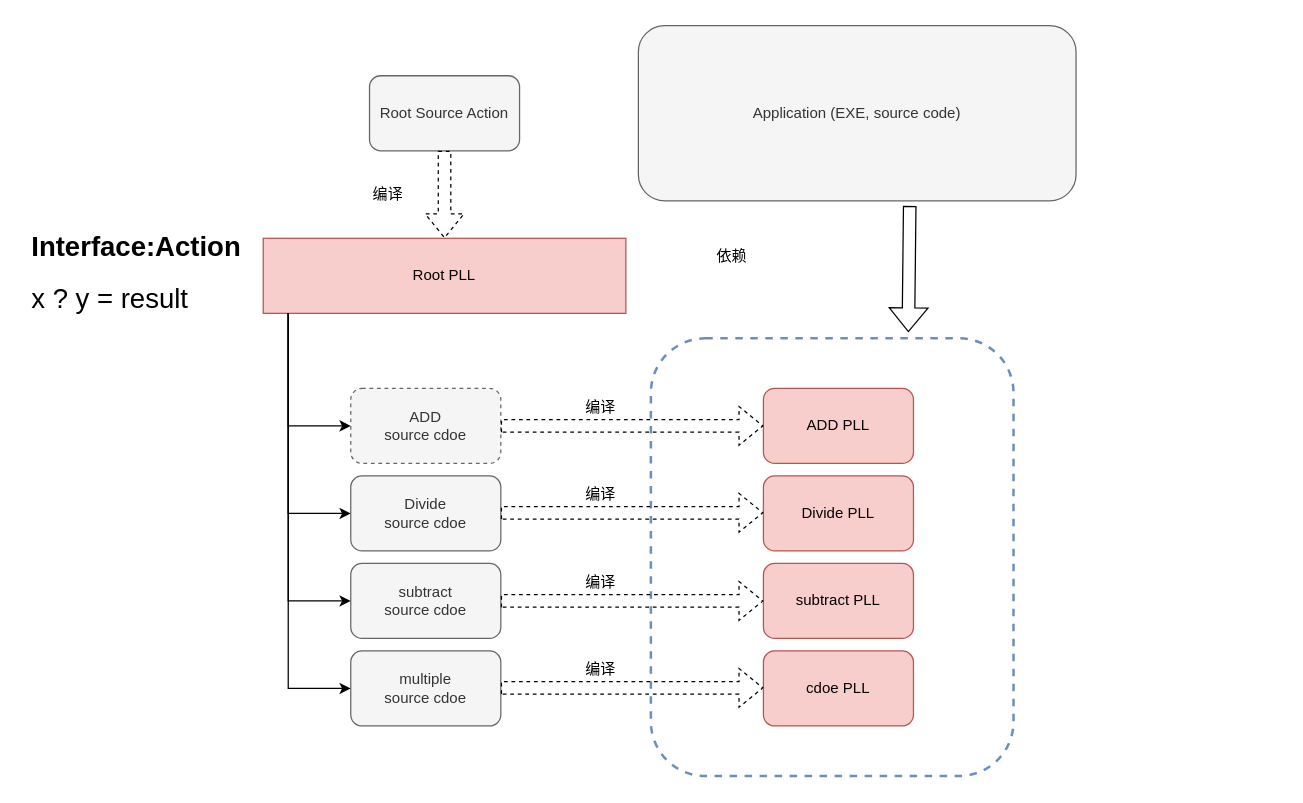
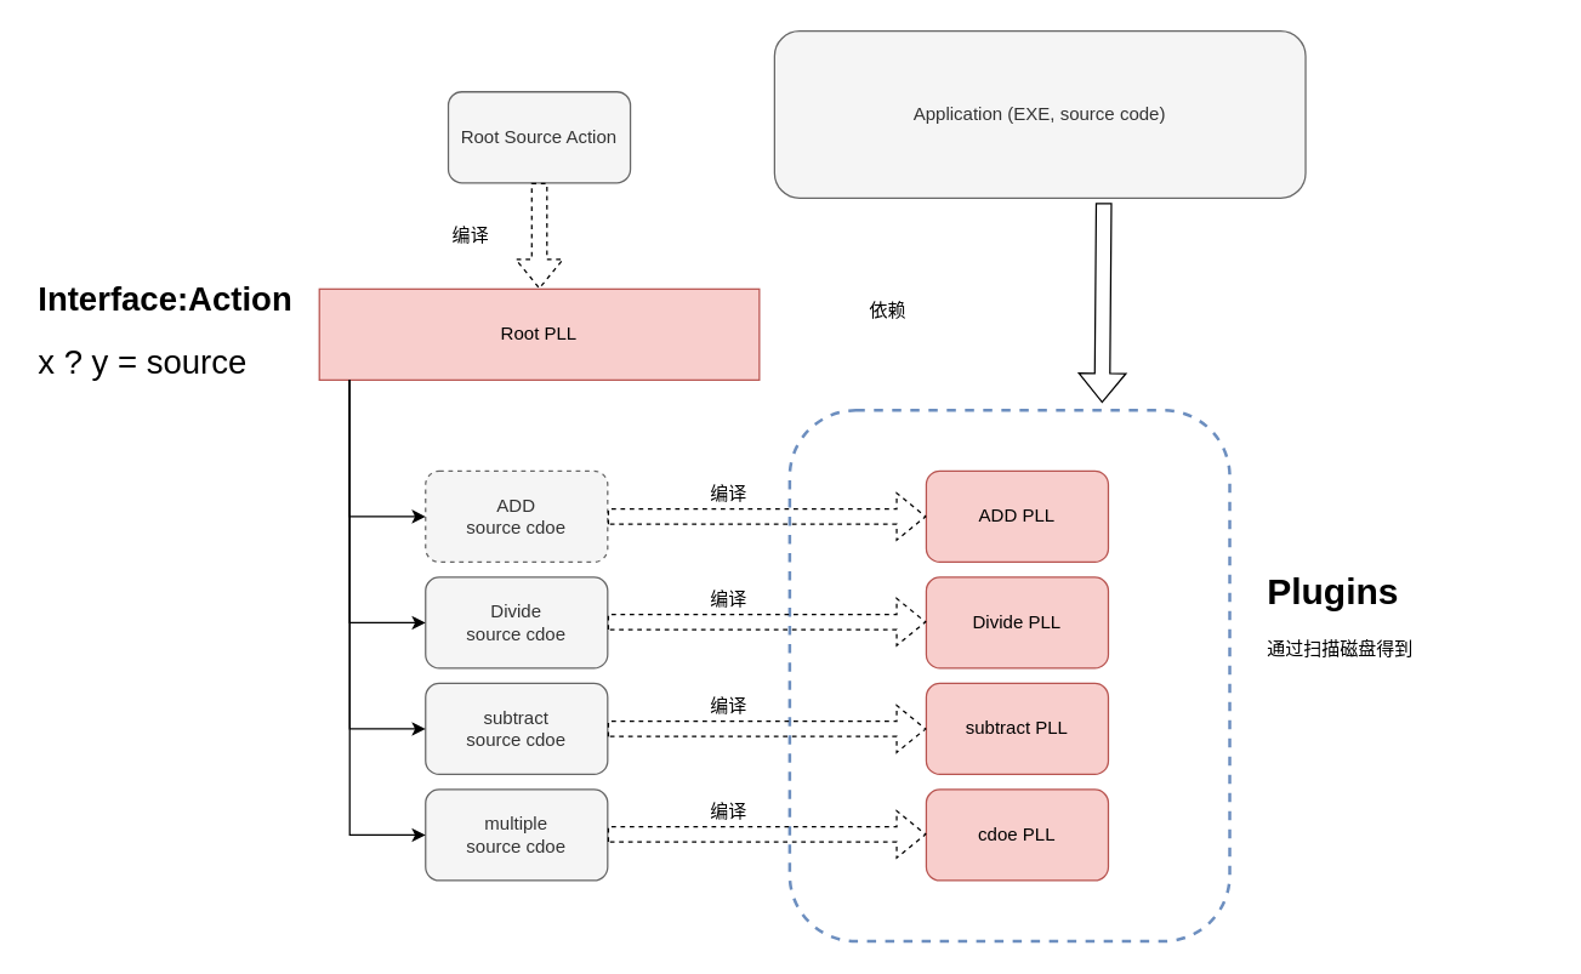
- <mxCell id="24" value="Application (EXE, source code)" style="rounded=1;whiteSpace=wrap;html=1;strokeWidth=1;fillColor=#f5f5f5;fontColor=#333333;strokeColor=#666666;" parent="1" vertex="1"><mxGeometry x="510" y="20" width="350" height="140" as="geometry" /></mxCell>
+ <mxCell id="24" value="Application (EXE, source code)" style="rounded=1;whiteSpace=wrap;html=1;strokeWidth=1;fillColor=#f5f5f5;fontColor=#333333;strokeColor=#666666;" parent="1" vertex="1"><mxGeometry x="510" y="20" width="350" height="110" as="geometry" /></mxCell>
- <mxCell id="9" value="&lt;h1 style=&quot;font-size: 22px;&quot;&gt;Interface:Action&lt;/h1&gt;&lt;div style=&quot;font-size: 22px;&quot;&gt;&lt;span style=&quot;background-color: initial;&quot;&gt;x ? y = result&lt;/span&gt;&lt;br&gt;&lt;/div&gt;" style="text;html=1;strokeColor=none;fillColor=none;spacing=5;spacingTop=-20;whiteSpace=wrap;overflow=hidden;rounded=0;fontSize=22;" parent="1" vertex="1"><mxGeometry x="20" y="180" width="190" height="120" as="geometry" /></mxCell>
+ <mxCell id="9" value="&lt;h1 style=&quot;font-size: 22px;&quot;&gt;Interface:Action&lt;/h1&gt;&lt;div style=&quot;font-size: 22px;&quot;&gt;&lt;span style=&quot;background-color: initial;&quot;&gt;x ? y = source&lt;/span&gt;&lt;br&gt;&lt;/div&gt;" style="text;html=1;strokeColor=none;fillColor=none;spacing=5;spacingTop=-20;whiteSpace=wrap;overflow=hidden;rounded=0;fontSize=22;" parent="1" vertex="1"><mxGeometry x="20" y="180" width="190" height="120" as="geometry" /></mxCell>
+ <mxCell id="23" value="&lt;h1&gt;Plugins&lt;/h1&gt;&lt;p&gt;通过扫描磁盘得到&lt;/p&gt;" style="text;html=1;strokeColor=none;fillColor=none;spacing=5;spacingTop=-20;whiteSpace=wrap;overflow=hidden;rounded=0;dashed=1;strokeWidth=2;" parent="1" vertex="1"><mxGeometry x="830" y="370" width="190" height="120" as="geometry" /></mxCell>
